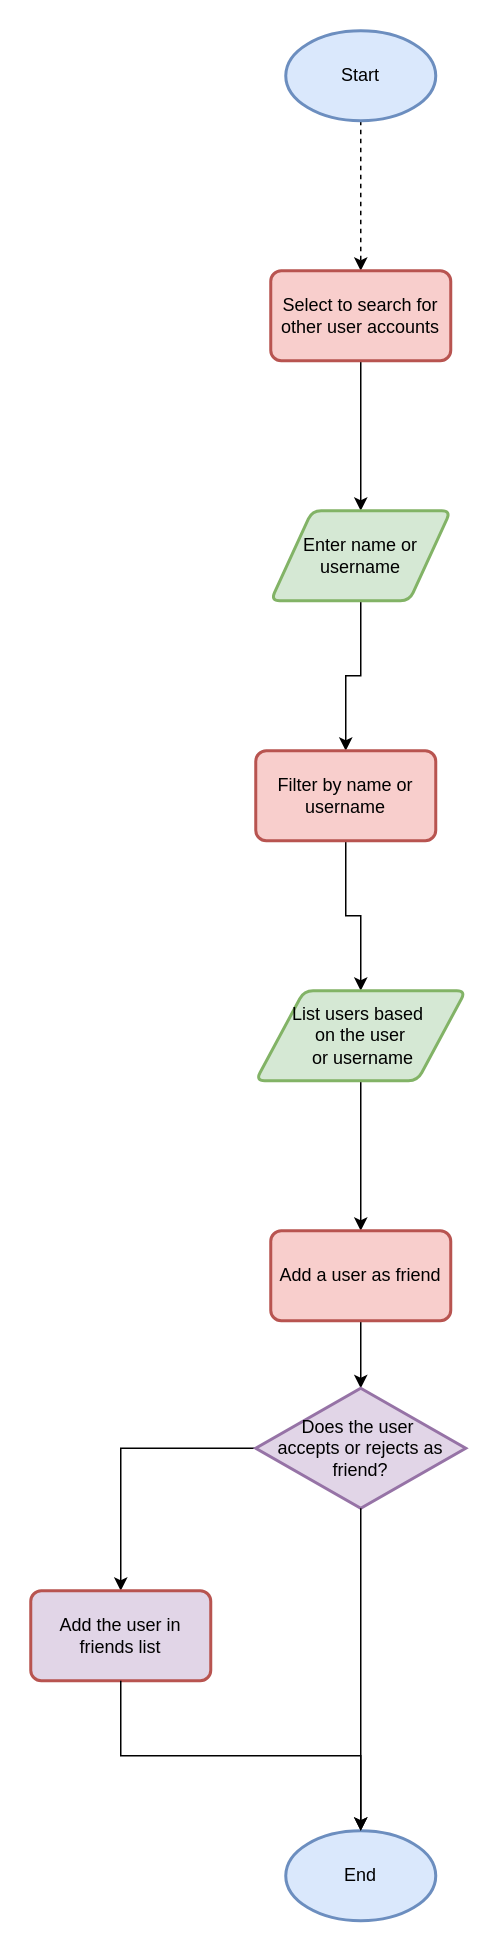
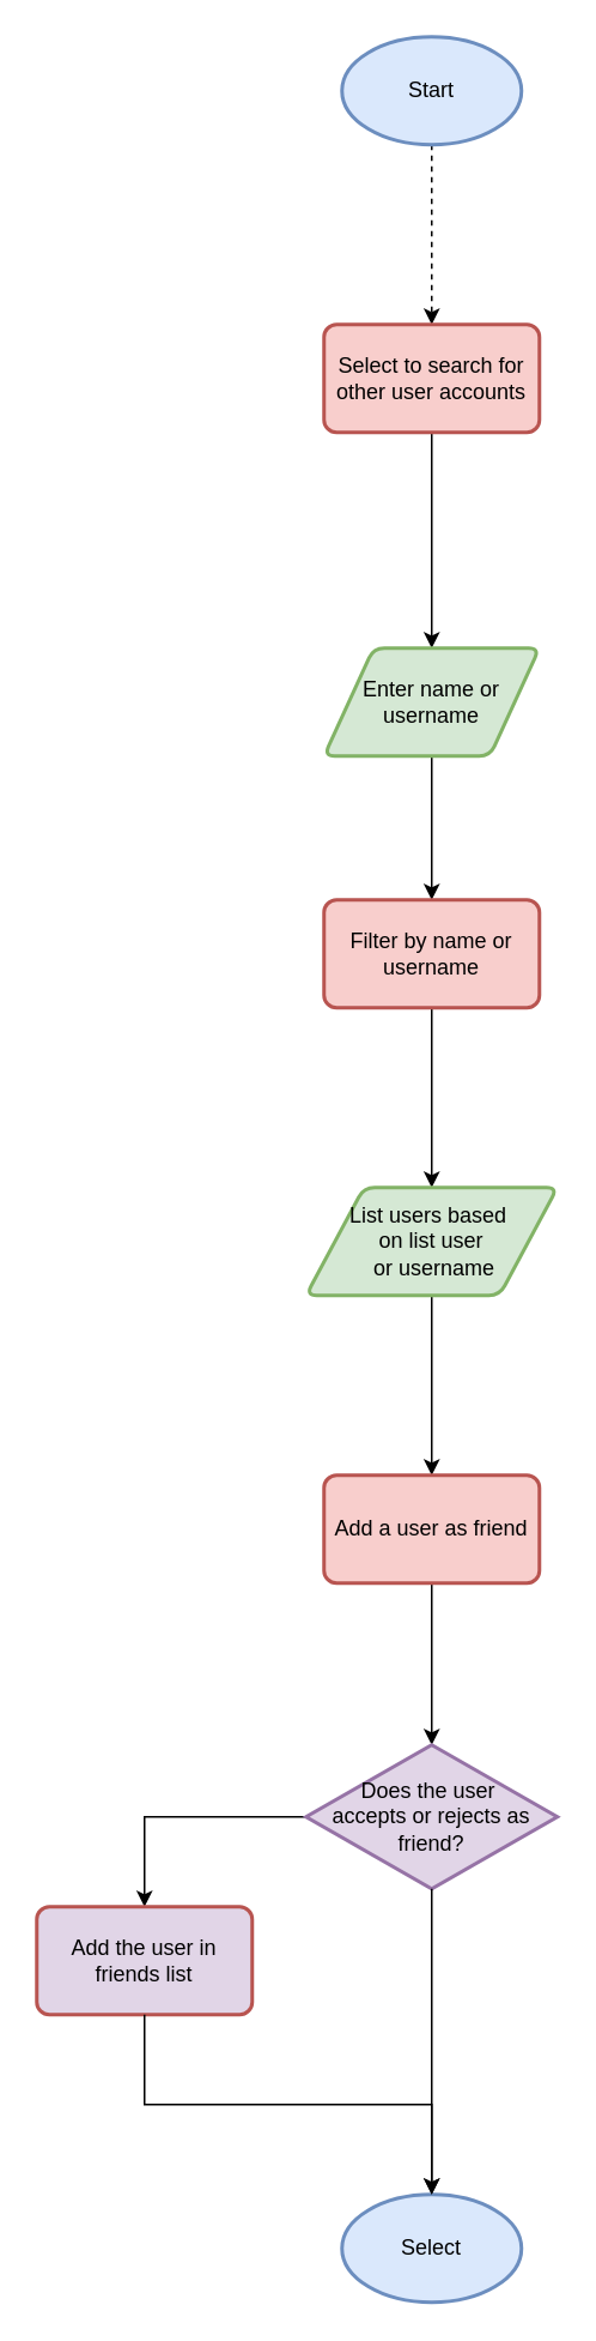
- <mxCell id="7" value="Enter name or username" style="shape=parallelogram;html=1;strokeWidth=2;perimeter=parallelogramPerimeter;whiteSpace=wrap;rounded=1;arcSize=12;size=0.23;fillColor=#d5e8d4;strokeColor=#82b366;" vertex="1" parent="1"><mxGeometry x="180" y="340" width="120" height="60" as="geometry" /></mxCell>
+ <mxCell id="7" value="Enter name or username" style="shape=parallelogram;html=1;strokeWidth=2;perimeter=parallelogramPerimeter;whiteSpace=wrap;rounded=1;arcSize=12;size=0.23;fillColor=#d5e8d4;strokeColor=#82b366;" vertex="1" parent="1"><mxGeometry x="180" y="360" width="120" height="60" as="geometry" /></mxCell>
- <mxCell id="9" value="Filter by name or username" style="rounded=1;whiteSpace=wrap;html=1;absoluteArcSize=1;arcSize=14;strokeWidth=2;fillColor=#f8cecc;strokeColor=#b85450;" vertex="1" parent="1"><mxGeometry x="170" y="500" width="120" height="60" as="geometry" /></mxCell>
+ <mxCell id="9" value="Filter by name or username" style="rounded=1;whiteSpace=wrap;html=1;absoluteArcSize=1;arcSize=14;strokeWidth=2;fillColor=#f8cecc;strokeColor=#b85450;" vertex="1" parent="1"><mxGeometry x="180" y="500" width="120" height="60" as="geometry" /></mxCell>
- <mxCell id="11" value="List users based&amp;nbsp;&lt;div&gt;on the user&lt;/div&gt;&lt;div&gt;&amp;nbsp;or username&lt;/div&gt;" style="shape=parallelogram;html=1;strokeWidth=2;perimeter=parallelogramPerimeter;whiteSpace=wrap;rounded=1;arcSize=12;size=0.23;fillColor=#d5e8d4;strokeColor=#82b366;" vertex="1" parent="1"><mxGeometry x="170" y="660" width="140" height="60" as="geometry" /></mxCell>
+ <mxCell id="11" value="List users based&amp;nbsp;&lt;div&gt;on list user&lt;/div&gt;&lt;div&gt;&amp;nbsp;or username&lt;/div&gt;" style="shape=parallelogram;html=1;strokeWidth=2;perimeter=parallelogramPerimeter;whiteSpace=wrap;rounded=1;arcSize=12;size=0.23;fillColor=#d5e8d4;strokeColor=#82b366;" vertex="1" parent="1"><mxGeometry x="170" y="660" width="140" height="60" as="geometry" /></mxCell>
- <mxCell id="15" value="Does the user&amp;nbsp;&lt;div&gt;accepts&lt;span style=&quot;background-color: transparent; color: light-dark(rgb(0, 0, 0), rgb(255, 255, 255));&quot;&gt;&amp;nbsp;or rejects as friend?&lt;/span&gt;&lt;/div&gt;" style="strokeWidth=2;html=1;shape=mxgraph.flowchart.decision;whiteSpace=wrap;fillColor=#e1d5e7;strokeColor=#9673a6;" vertex="1" parent="1"><mxGeometry x="170" y="925" width="140" height="80" as="geometry" /></mxCell>
+ <mxCell id="15" value="Does the user&amp;nbsp;&lt;div&gt;accepts&lt;span style=&quot;background-color: transparent; color: light-dark(rgb(0, 0, 0), rgb(255, 255, 255));&quot;&gt;&amp;nbsp;or rejects as friend?&lt;/span&gt;&lt;/div&gt;" style="strokeWidth=2;html=1;shape=mxgraph.flowchart.decision;whiteSpace=wrap;fillColor=#e1d5e7;strokeColor=#9673a6;" vertex="1" parent="1"><mxGeometry x="170" y="970" width="140" height="80" as="geometry" /></mxCell>
- <mxCell id="17" value="End" style="strokeWidth=2;html=1;shape=mxgraph.flowchart.start_1;whiteSpace=wrap;fillColor=#dae8fc;strokeColor=#6c8ebf;" vertex="1" parent="1"><mxGeometry x="190" y="1220" width="100" height="60" as="geometry" /></mxCell>
+ <mxCell id="17" value="Select" style="strokeWidth=2;html=1;shape=mxgraph.flowchart.start_1;whiteSpace=wrap;fillColor=#dae8fc;strokeColor=#6c8ebf;" vertex="1" parent="1"><mxGeometry x="190" y="1220" width="100" height="60" as="geometry" /></mxCell>
